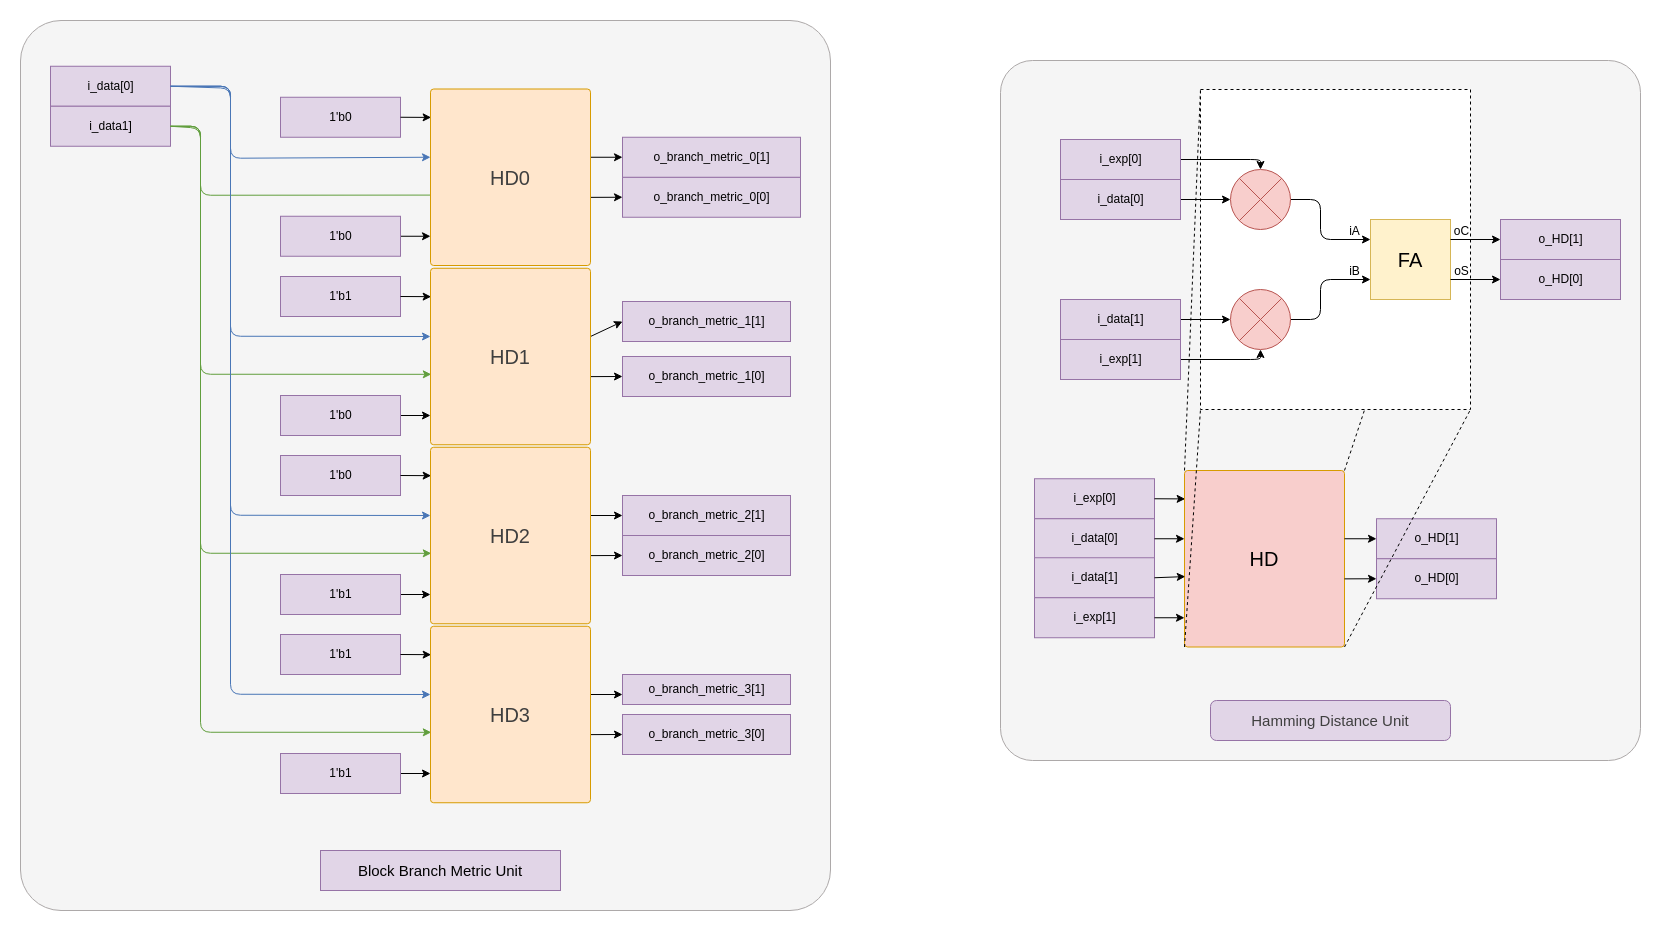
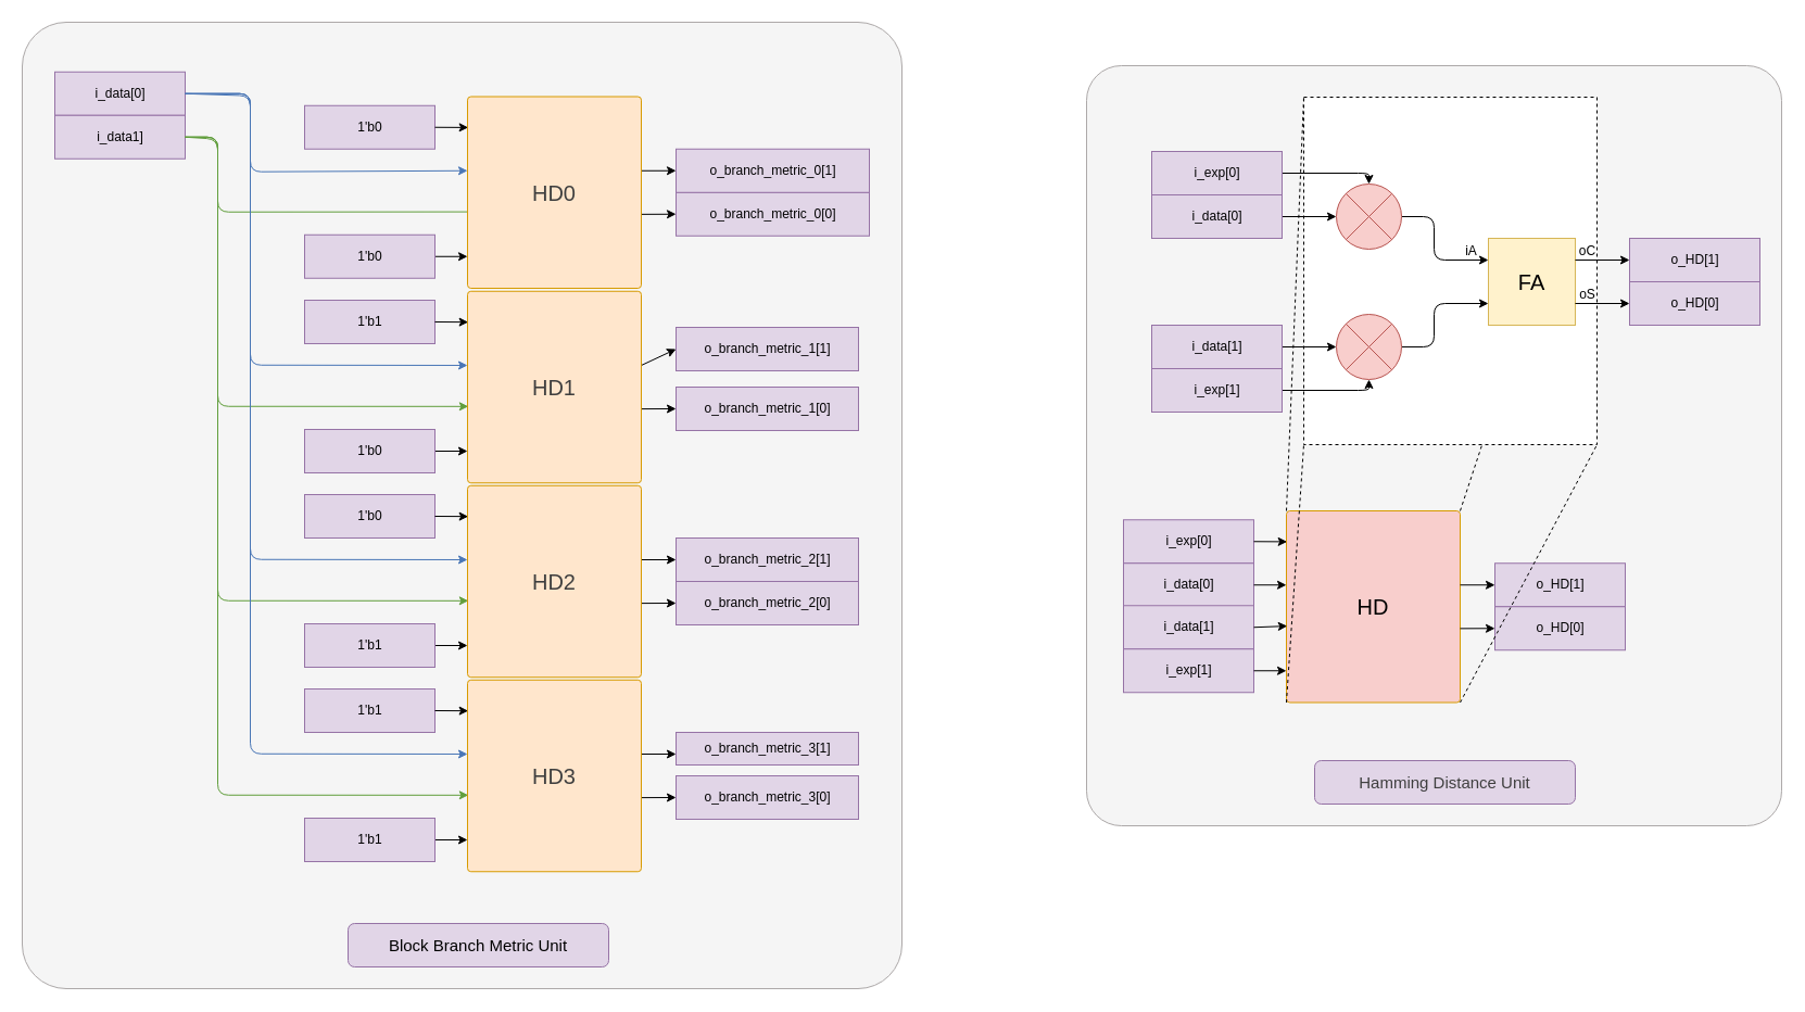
- <mxCell id="26" value="iB" style="text;html=1;align=center;verticalAlign=middle;resizable=0;points=[];autosize=1;strokeColor=none;fillColor=none;" parent="1" vertex="1"><mxGeometry x="1339" y="256" width="30" height="30" as="geometry" /></mxCell>
- <mxCell id="90" value="&lt;span style=&quot;font-size: 15px;&quot;&gt;Block Branch Metric Unit&lt;/span&gt;" style="whiteSpace=wrap;html=1;fillColor=#e1d5e7;strokeColor=#9673a6;rounded=0;" parent="1" vertex="1"><mxGeometry x="320" y="850" width="240" height="40" as="geometry" /></mxCell>
+ <mxCell id="90" value="&lt;span style=&quot;font-size: 15px;&quot;&gt;Block Branch Metric Unit&lt;/span&gt;" style="rounded=1;whiteSpace=wrap;html=1;fillColor=#e1d5e7;strokeColor=#9673a6;" parent="1" vertex="1"><mxGeometry x="320" y="850" width="240" height="40" as="geometry" /></mxCell>
